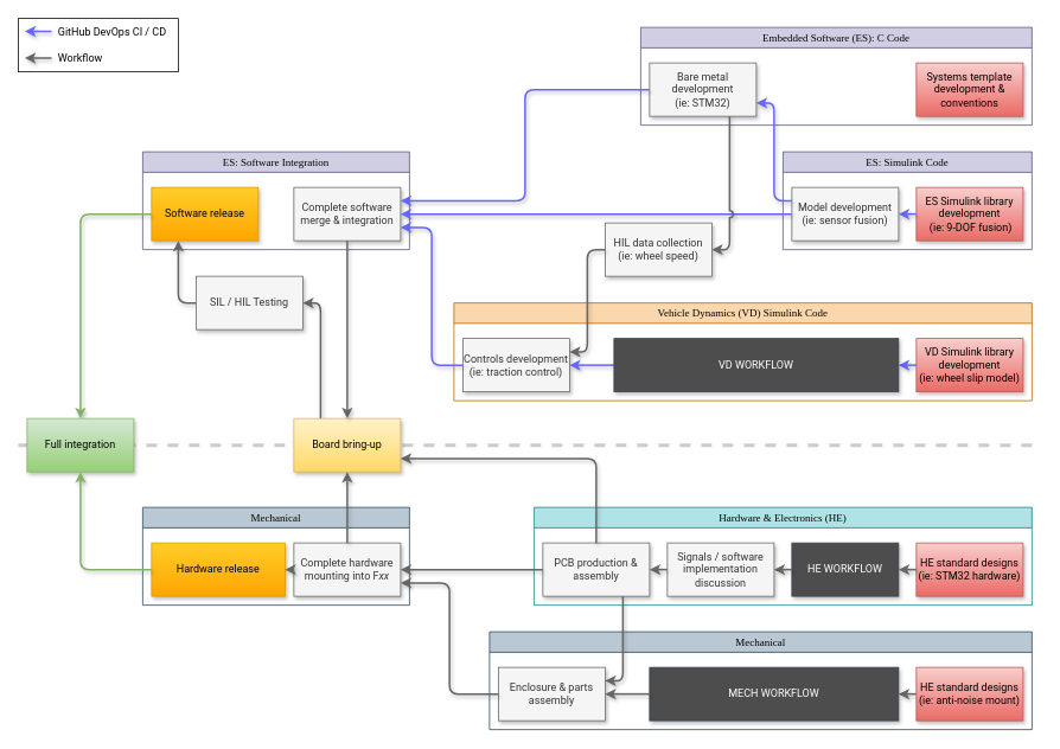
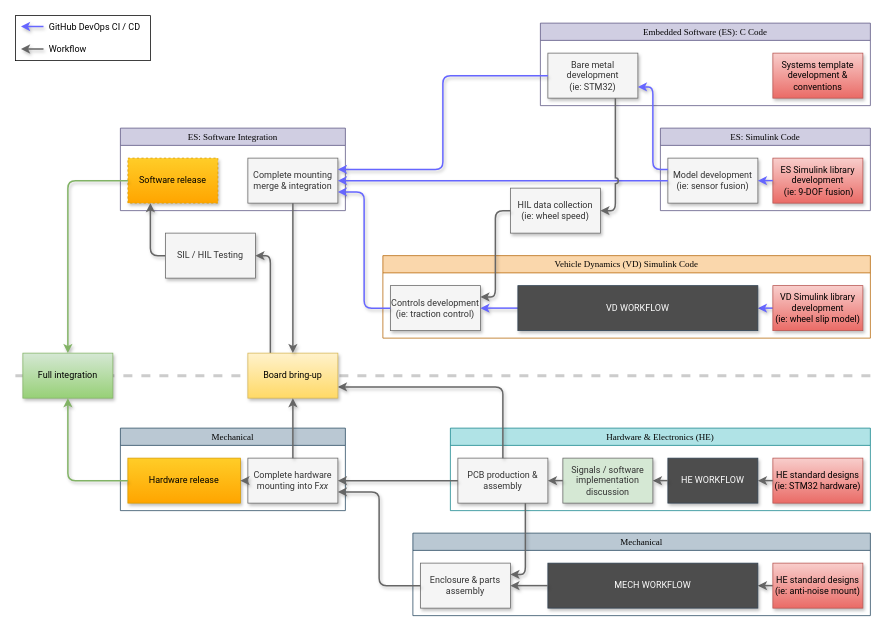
- <mxCell id="45" value="Software release" style="rounded=0;whiteSpace=wrap;html=1;fontFamily=Roboto;fontSource=https%3A%2F%2Ffonts.googleapis.com%2Fcss%3Ffamily%3DRoboto;fillColor=#ffcd28;gradientColor=#ffa500;strokeColor=#d79b00;shadow=1;" parent="41" vertex="1"><mxGeometry x="10" y="40" width="120" height="60" as="geometry" /></mxCell>
+ <mxCell id="45" value="Software release" style="rounded=0;whiteSpace=wrap;html=1;fontFamily=Roboto;fontSource=https%3A%2F%2Ffonts.googleapis.com%2Fcss%3Ffamily%3DRoboto;fillColor=#ffcd28;gradientColor=#ffa500;strokeColor=#d79b00;shadow=1;dashed=1;" parent="41" vertex="1"><mxGeometry x="10" y="40" width="120" height="60" as="geometry" /></mxCell>
- <mxCell id="44" value="&lt;div&gt;Complete software merge &amp;amp; integration&lt;br&gt;&lt;/div&gt;" style="rounded=0;whiteSpace=wrap;html=1;fontFamily=Roboto;fontSource=https%3A%2F%2Ffonts.googleapis.com%2Fcss%3Ffamily%3DRoboto;fillColor=#f5f5f5;fontColor=#333333;strokeColor=#666666;shadow=1;" parent="41" vertex="1"><mxGeometry x="170" y="40" width="120" height="60" as="geometry" /></mxCell>
+ <mxCell id="44" value="&lt;div&gt;Complete mounting merge &amp;amp; integration&lt;br&gt;&lt;/div&gt;" style="rounded=0;whiteSpace=wrap;html=1;fontFamily=Roboto;fontSource=https%3A%2F%2Ffonts.googleapis.com%2Fcss%3Ffamily%3DRoboto;fillColor=#f5f5f5;fontColor=#333333;strokeColor=#666666;shadow=1;" parent="41" vertex="1"><mxGeometry x="170" y="40" width="120" height="60" as="geometry" /></mxCell>
- <mxCell id="26" value="Signals / software implementation discussion" style="rounded=0;whiteSpace=wrap;html=1;fontFamily=Roboto;fontSource=https%3A%2F%2Ffonts.googleapis.com%2Fcss%3Ffamily%3DRoboto;shadow=1;fillColor=#f5f5f5;fontColor=#333333;strokeColor=#666666;" vertex="1" parent="18"><mxGeometry x="150" y="40" width="120" height="60" as="geometry" /></mxCell>
+ <mxCell id="26" value="Signals / software implementation discussion" style="rounded=0;whiteSpace=wrap;html=1;fontFamily=Roboto;fontSource=https%3A%2F%2Ffonts.googleapis.com%2Fcss%3Ffamily%3DRoboto;shadow=1;fillColor=#d5e8d4;fontColor=#333333;strokeColor=#666666;" vertex="1" parent="18"><mxGeometry x="150" y="40" width="120" height="60" as="geometry" /></mxCell>
